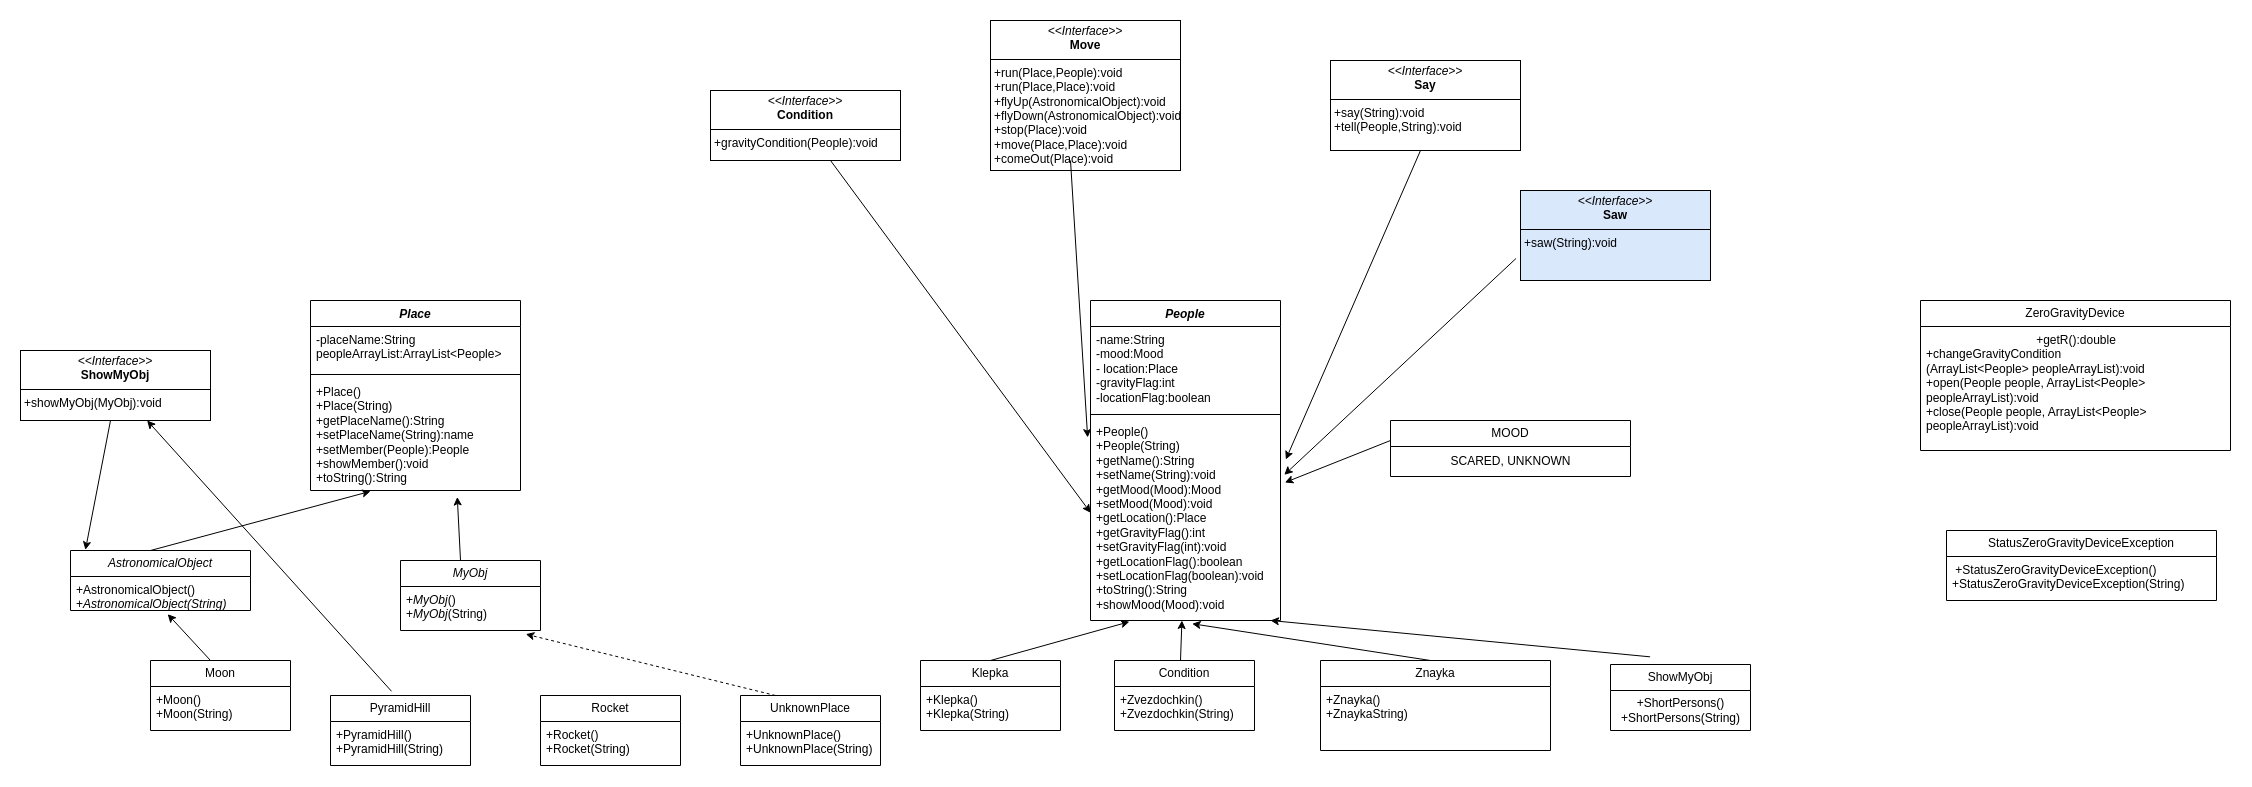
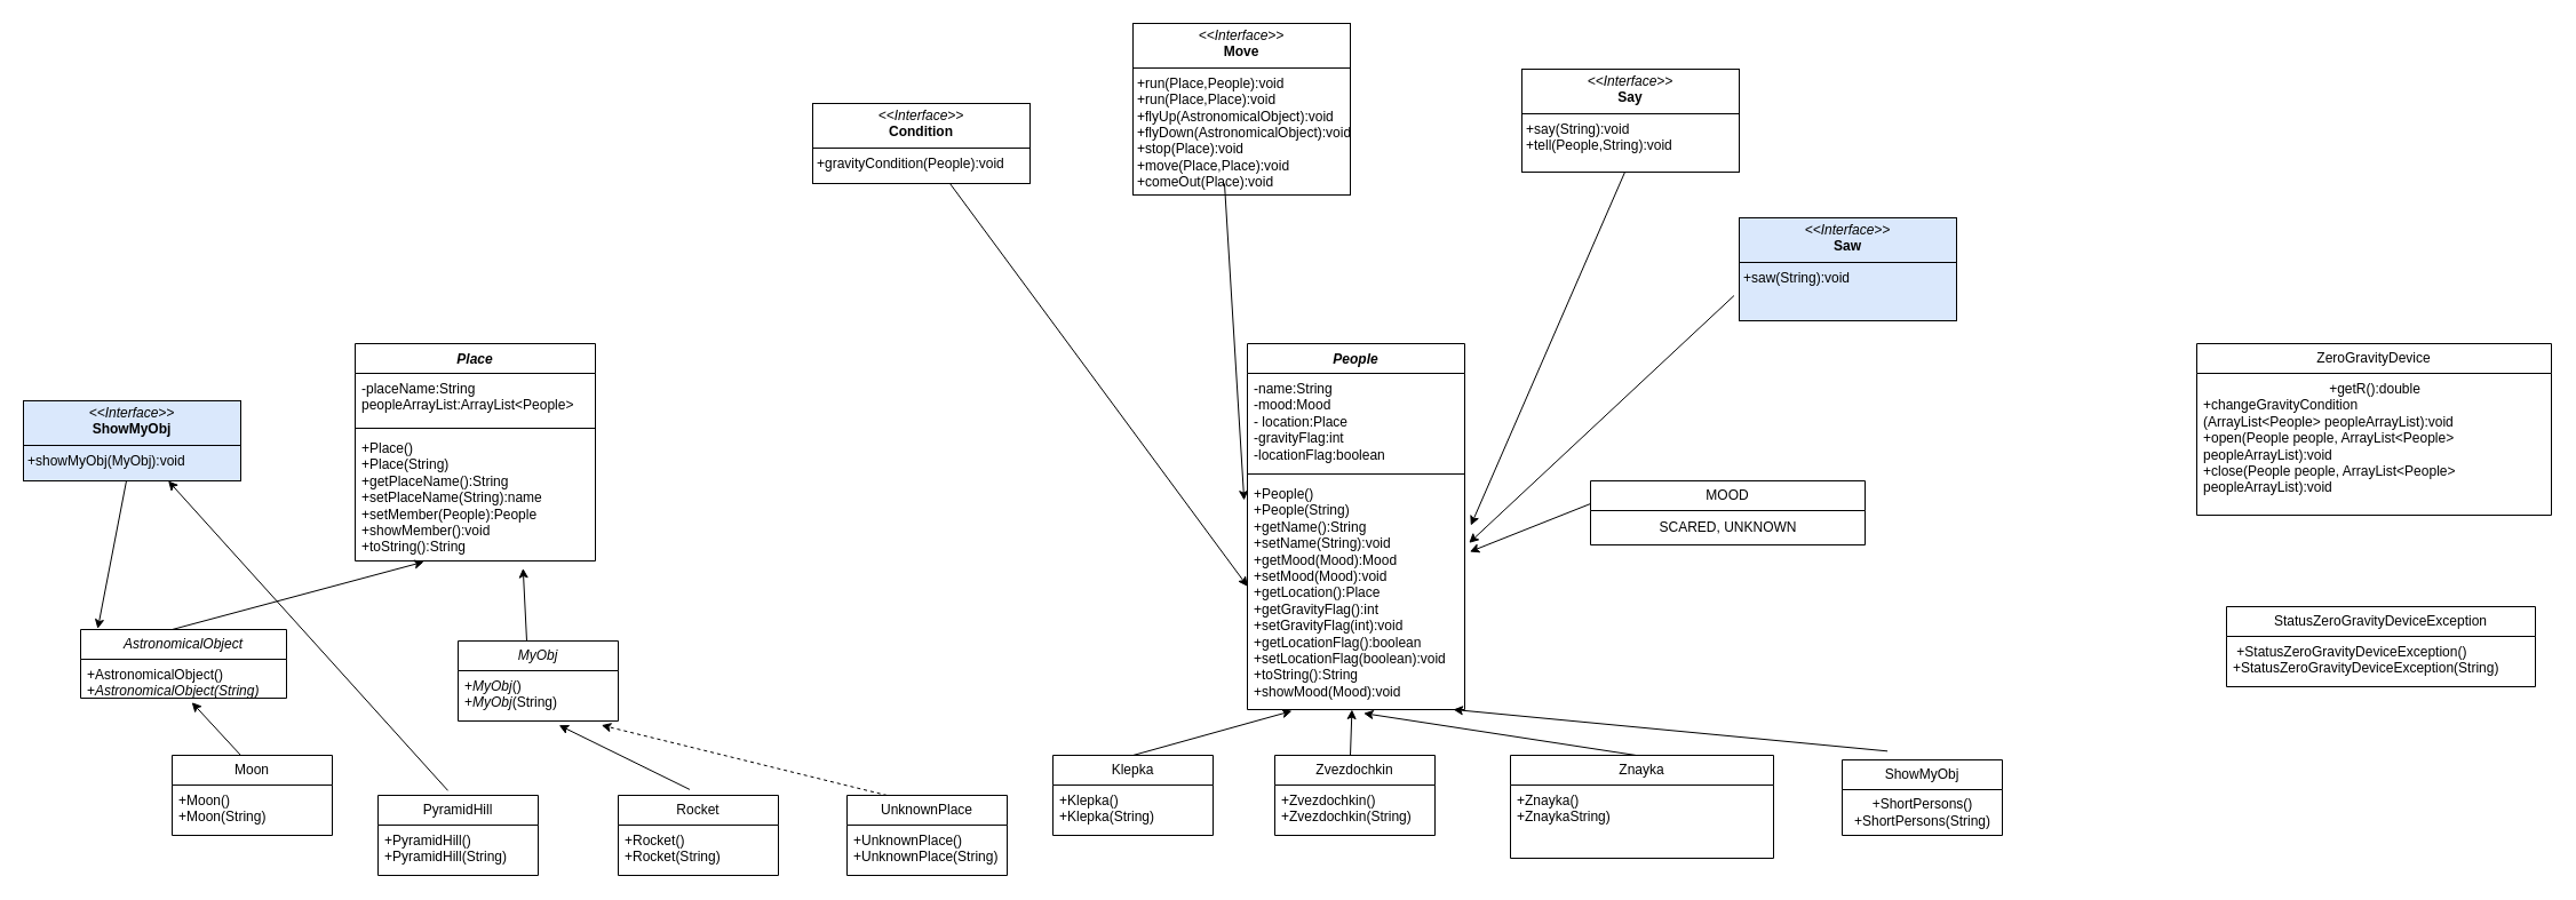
- <mxCell id="47" value="&lt;p style=&quot;margin:0px;margin-top:4px;text-align:center;&quot;&gt;&lt;i&gt;&amp;lt;&amp;lt;Interface&amp;gt;&amp;gt;&lt;/i&gt;&lt;br&gt;&lt;b&gt;ShowMyObj&lt;/b&gt;&lt;/p&gt;&lt;hr size=&quot;1&quot; style=&quot;border-style:solid;&quot;&gt;&lt;p style=&quot;margin:0px;margin-left:4px;&quot;&gt;&lt;/p&gt;&lt;p style=&quot;margin:0px;margin-left:4px;&quot;&gt;+showMyObj(MyObj):void&lt;/p&gt;" style="verticalAlign=top;align=left;overflow=fill;html=1;whiteSpace=wrap;" parent="1" vertex="1"><mxGeometry x="20" y="350" width="190" height="70" as="geometry" /></mxCell>
+ <mxCell id="47" value="&lt;p style=&quot;margin:0px;margin-top:4px;text-align:center;&quot;&gt;&lt;i&gt;&amp;lt;&amp;lt;Interface&amp;gt;&amp;gt;&lt;/i&gt;&lt;br&gt;&lt;b&gt;ShowMyObj&lt;/b&gt;&lt;/p&gt;&lt;hr size=&quot;1&quot; style=&quot;border-style:solid;&quot;&gt;&lt;p style=&quot;margin:0px;margin-left:4px;&quot;&gt;&lt;/p&gt;&lt;p style=&quot;margin:0px;margin-left:4px;&quot;&gt;+showMyObj(MyObj):void&lt;/p&gt;" style="verticalAlign=top;align=left;overflow=fill;html=1;whiteSpace=wrap;fillColor=#dae8fc;" parent="1" vertex="1"><mxGeometry x="20" y="350" width="190" height="70" as="geometry" /></mxCell>
+ <mxCell id="38" value="" style="endArrow=classic;html=1;rounded=0;entryX=0.63;entryY=1.083;entryDx=0;entryDy=0;entryPerimeter=0;exitX=0.446;exitY=-0.073;exitDx=0;exitDy=0;exitPerimeter=0;" parent="1" source="33" target="30" edge="1"><mxGeometry width="50" height="50" relative="1" as="geometry"><mxPoint x="590" y="700" as="sourcePoint" /><mxPoint x="640" y="650" as="targetPoint" /></mxGeometry></mxCell>
- <mxCell id="9" value="Condition" style="swimlane;fontStyle=0;childLayout=stackLayout;horizontal=1;startSize=26;fillColor=none;horizontalStack=0;resizeParent=1;resizeParentMax=0;resizeLast=0;collapsible=1;marginBottom=0;whiteSpace=wrap;html=1;" parent="1" vertex="1"><mxGeometry x="1114" y="660" width="140" height="70" as="geometry" /></mxCell>
+ <mxCell id="9" value="Zvezdochkin" style="swimlane;fontStyle=0;childLayout=stackLayout;horizontal=1;startSize=26;fillColor=none;horizontalStack=0;resizeParent=1;resizeParentMax=0;resizeLast=0;collapsible=1;marginBottom=0;whiteSpace=wrap;html=1;" parent="1" vertex="1"><mxGeometry x="1114" y="660" width="140" height="70" as="geometry" /></mxCell>
